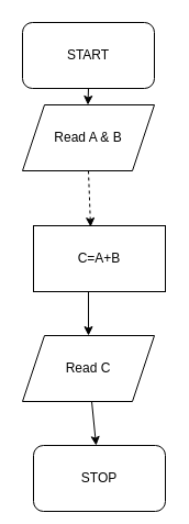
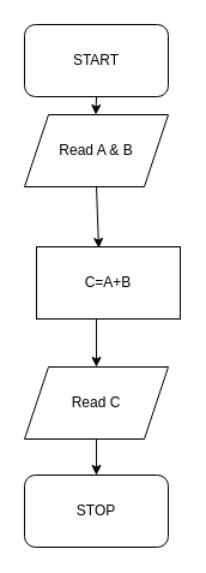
- <mxCell id="10" value="" style="endArrow=classic;html=1;rounded=0;exitX=0.5;exitY=1;exitDx=0;exitDy=0;entryX=0.433;entryY=0.017;entryDx=0;entryDy=0;entryPerimeter=0;dashed=1;" edge="1" parent="1" source="4" target="8"><mxGeometry width="50" height="50" relative="1" as="geometry"><mxPoint x="80" y="255" as="sourcePoint" /><mxPoint x="130" y="205" as="targetPoint" /></mxGeometry></mxCell>
+ <mxCell id="10" value="" style="endArrow=classic;html=1;rounded=0;exitX=0.5;exitY=1;exitDx=0;exitDy=0;entryX=0.433;entryY=0.017;entryDx=0;entryDy=0;entryPerimeter=0;" edge="1" parent="1" source="4" target="8"><mxGeometry width="50" height="50" relative="1" as="geometry"><mxPoint x="80" y="255" as="sourcePoint" /><mxPoint x="130" y="205" as="targetPoint" /></mxGeometry></mxCell>
- <mxCell id="3" value="STOP" style="rounded=1;whiteSpace=wrap;html=1;" vertex="1" parent="1"><mxGeometry x="30" y="405" width="120" height="60" as="geometry" /></mxCell>
+ <mxCell id="3" value="STOP" style="rounded=1;whiteSpace=wrap;html=1;" vertex="1" parent="1"><mxGeometry x="20" y="395" width="120" height="60" as="geometry" /></mxCell>
